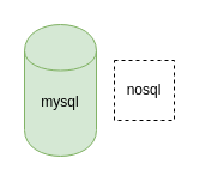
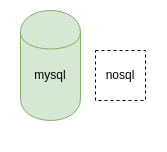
- <mxCell id="2" value="mysql&lt;br&gt;&lt;br&gt;" style="shape=cylinder;whiteSpace=wrap;html=1;boundedLbl=1;backgroundOutline=1;fillColor=#d5e8d4;strokeColor=#82b366;" vertex="1" parent="1"><mxGeometry x="20" y="20" width="60" height="110" as="geometry" /></mxCell>
+ <mxCell id="2" value="mysql&lt;br&gt;&lt;br&gt;" style="shape=cylinder;whiteSpace=wrap;html=1;boundedLbl=1;backgroundOutline=1;fillColor=#d5e8d4;strokeColor=#82b366;" vertex="1" parent="1"><mxGeometry x="20" y="10" width="60" height="110" as="geometry" /></mxCell>
